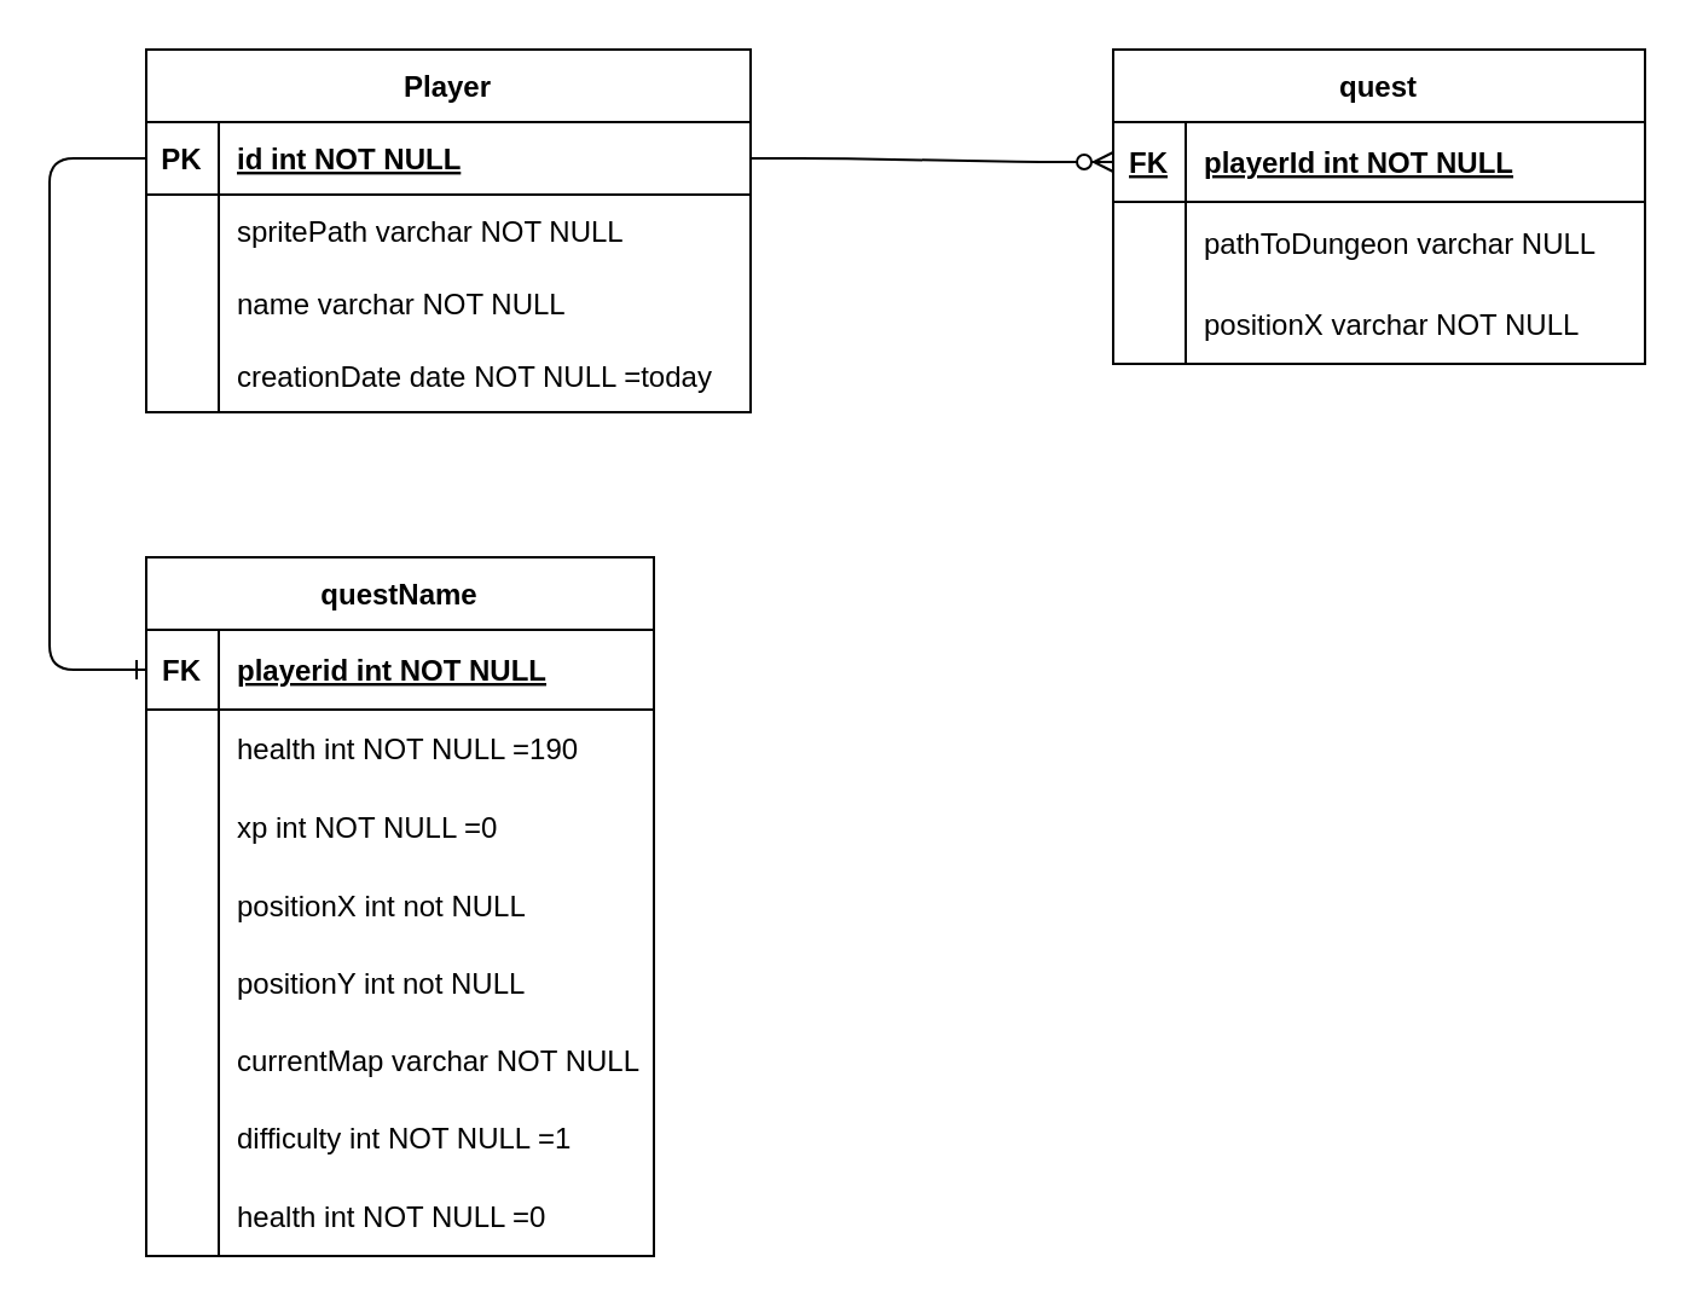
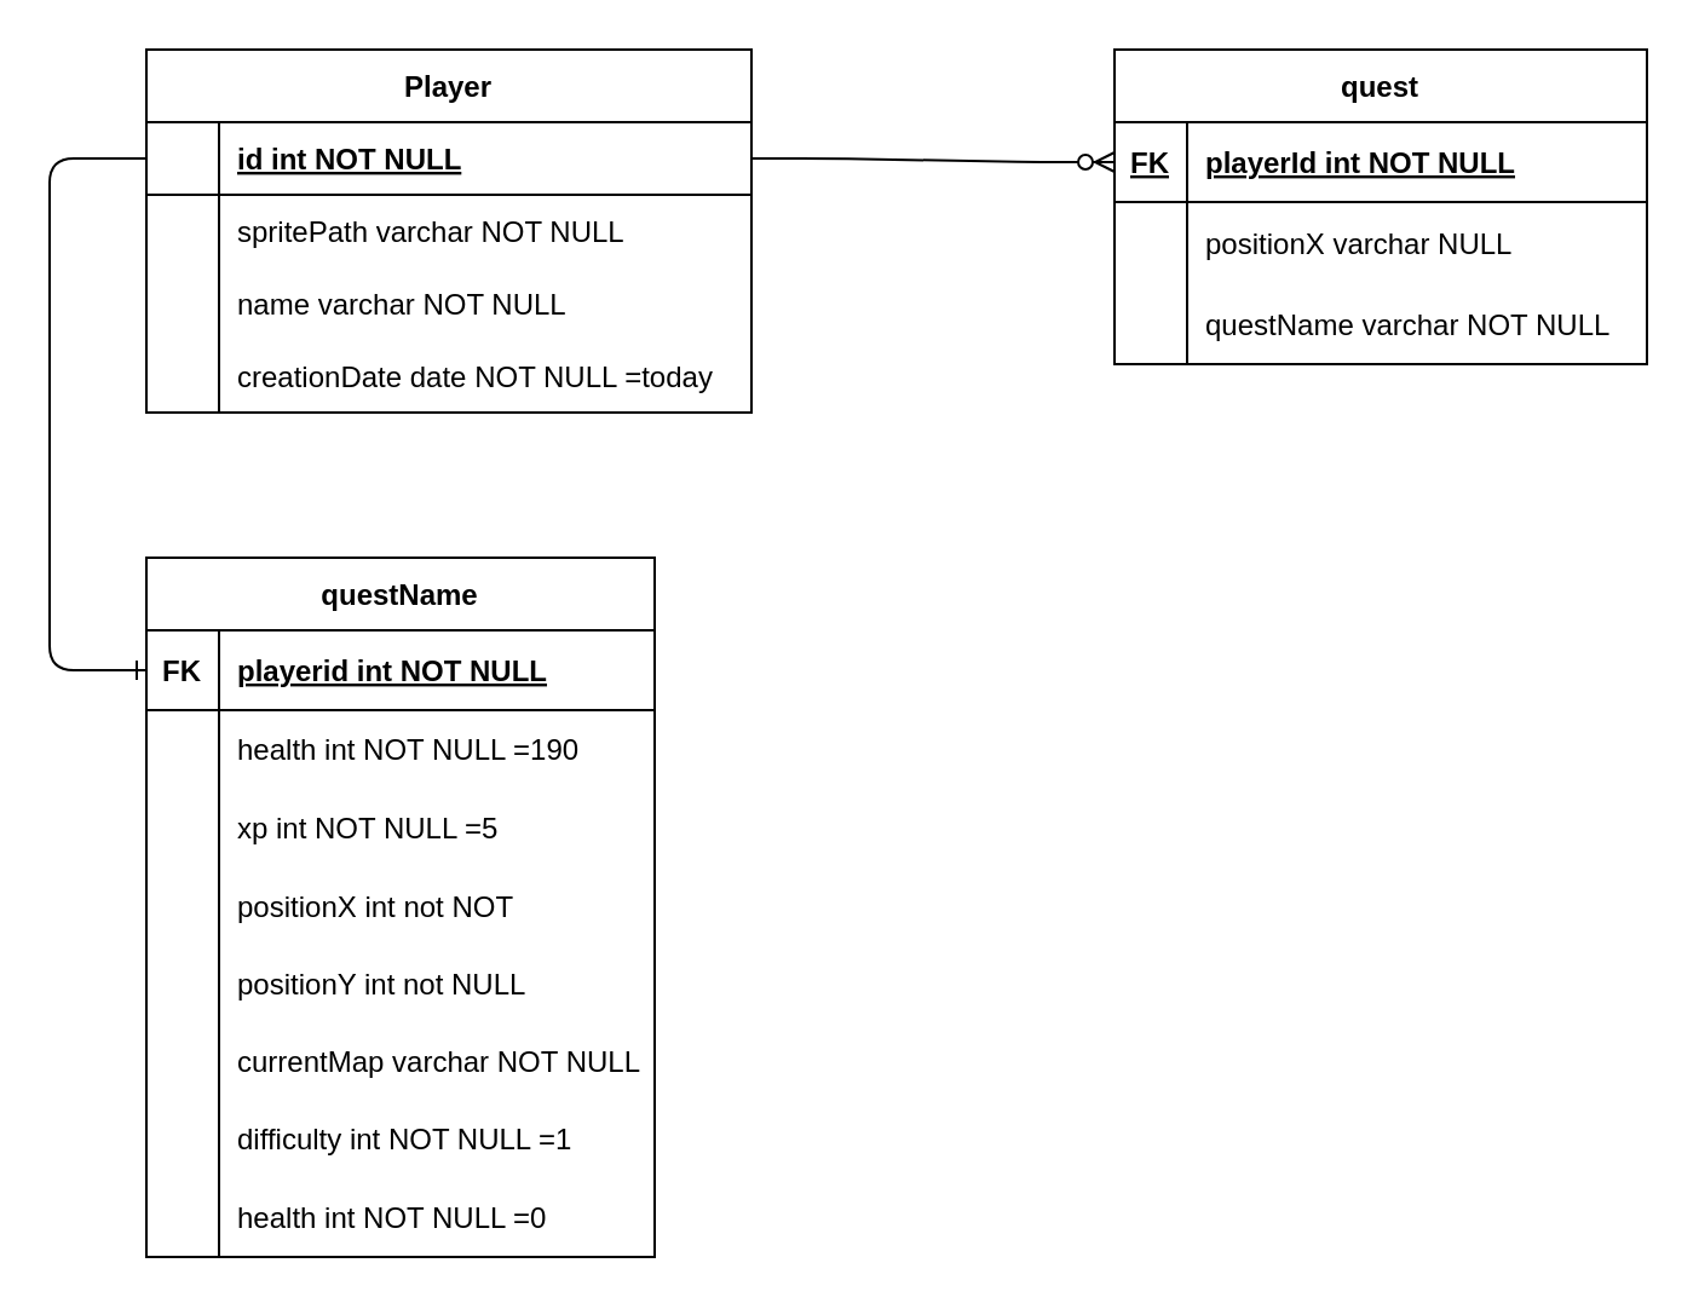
- <mxCell id="4" value="PK" style="shape=partialRectangle;overflow=hidden;connectable=0;fillColor=none;top=0;left=0;bottom=0;right=0;fontStyle=1;" parent="3" vertex="1"><mxGeometry width="30" height="30" as="geometry"><mxRectangle width="30" height="30" as="alternateBounds" /></mxGeometry></mxCell>
- <mxCell id="21" value="pathToDungeon varchar NULL" style="shape=partialRectangle;connectable=0;fillColor=none;top=0;left=0;bottom=0;right=0;align=left;spacingLeft=6;overflow=hidden;rounded=0;sketch=0;" parent="19" vertex="1"><mxGeometry x="30" width="190" height="34" as="geometry"><mxRectangle width="190" height="34" as="alternateBounds" /></mxGeometry></mxCell>
+ <mxCell id="21" value="positionX varchar NULL" style="shape=partialRectangle;connectable=0;fillColor=none;top=0;left=0;bottom=0;right=0;align=left;spacingLeft=6;overflow=hidden;rounded=0;sketch=0;" parent="19" vertex="1"><mxGeometry x="30" width="190" height="34" as="geometry"><mxRectangle width="190" height="34" as="alternateBounds" /></mxGeometry></mxCell>
- <mxCell id="24" value="positionX varchar NOT NULL" style="shape=partialRectangle;connectable=0;fillColor=none;top=0;left=0;bottom=0;right=0;align=left;spacingLeft=6;overflow=hidden;rounded=0;sketch=0;" parent="22" vertex="1"><mxGeometry x="30" width="190" height="33" as="geometry"><mxRectangle width="190" height="33" as="alternateBounds" /></mxGeometry></mxCell>
+ <mxCell id="24" value="questName varchar NOT NULL" style="shape=partialRectangle;connectable=0;fillColor=none;top=0;left=0;bottom=0;right=0;align=left;spacingLeft=6;overflow=hidden;rounded=0;sketch=0;" parent="22" vertex="1"><mxGeometry x="30" width="190" height="33" as="geometry"><mxRectangle width="190" height="33" as="alternateBounds" /></mxGeometry></mxCell>
- <mxCell id="34" value="xp int NOT NULL =0" style="shape=partialRectangle;connectable=0;fillColor=none;top=0;left=0;bottom=0;right=0;align=left;spacingLeft=6;overflow=hidden;rounded=0;sketch=0;strokeColor=default;" parent="32" vertex="1"><mxGeometry x="30" width="180" height="33" as="geometry"><mxRectangle width="180" height="33" as="alternateBounds" /></mxGeometry></mxCell>
+ <mxCell id="34" value="xp int NOT NULL =5" style="shape=partialRectangle;connectable=0;fillColor=none;top=0;left=0;bottom=0;right=0;align=left;spacingLeft=6;overflow=hidden;rounded=0;sketch=0;strokeColor=default;" parent="32" vertex="1"><mxGeometry x="30" width="180" height="33" as="geometry"><mxRectangle width="180" height="33" as="alternateBounds" /></mxGeometry></mxCell>
- <mxCell id="37" value="positionX int not NULL" style="shape=partialRectangle;connectable=0;fillColor=none;top=0;left=0;bottom=0;right=0;align=left;spacingLeft=6;overflow=hidden;rounded=0;sketch=0;strokeColor=default;" parent="35" vertex="1"><mxGeometry x="30" width="180" height="32" as="geometry"><mxRectangle width="180" height="32" as="alternateBounds" /></mxGeometry></mxCell>
+ <mxCell id="37" value="positionX int not NOT" style="shape=partialRectangle;connectable=0;fillColor=none;top=0;left=0;bottom=0;right=0;align=left;spacingLeft=6;overflow=hidden;rounded=0;sketch=0;strokeColor=default;" parent="35" vertex="1"><mxGeometry x="30" width="180" height="32" as="geometry"><mxRectangle width="180" height="32" as="alternateBounds" /></mxGeometry></mxCell>
